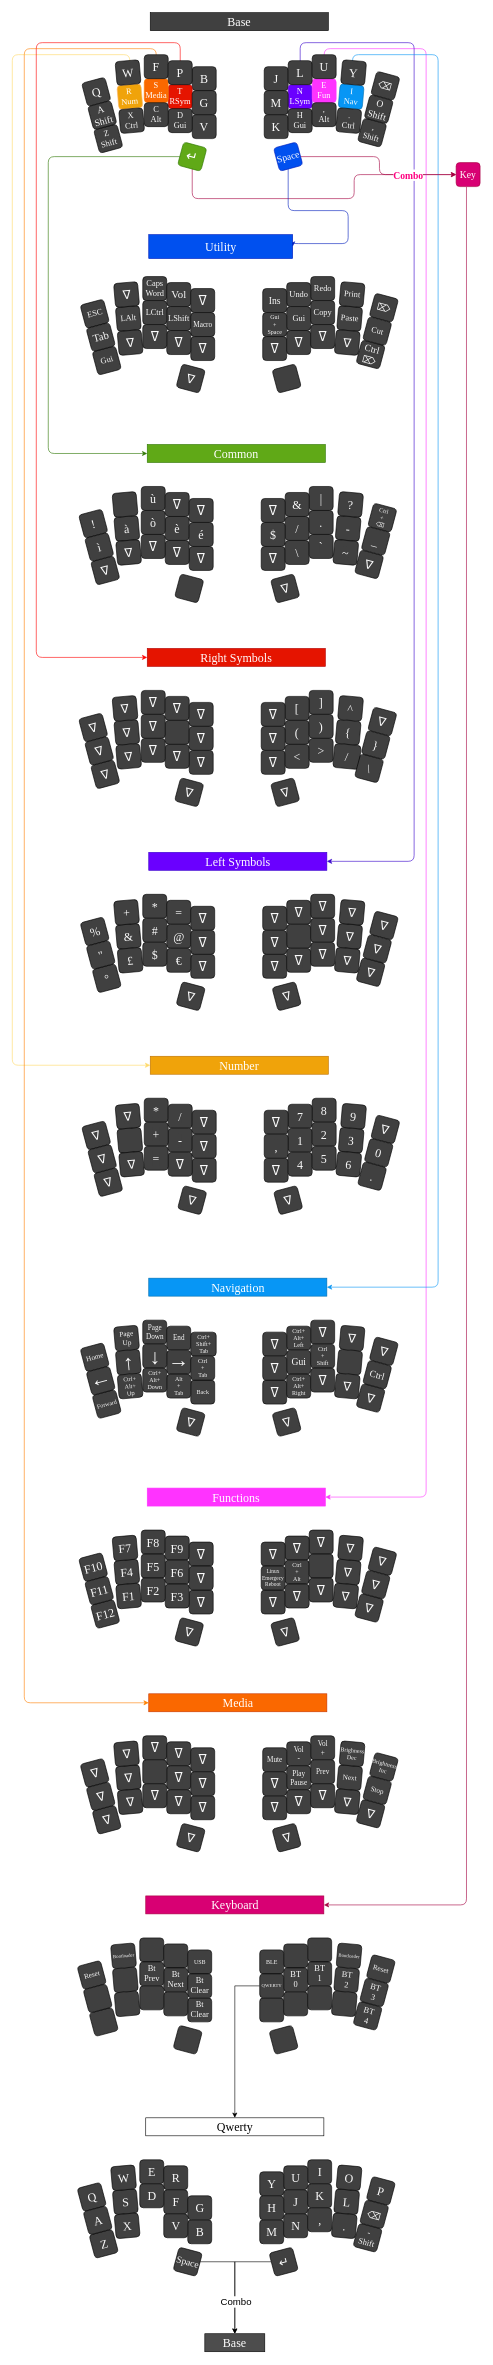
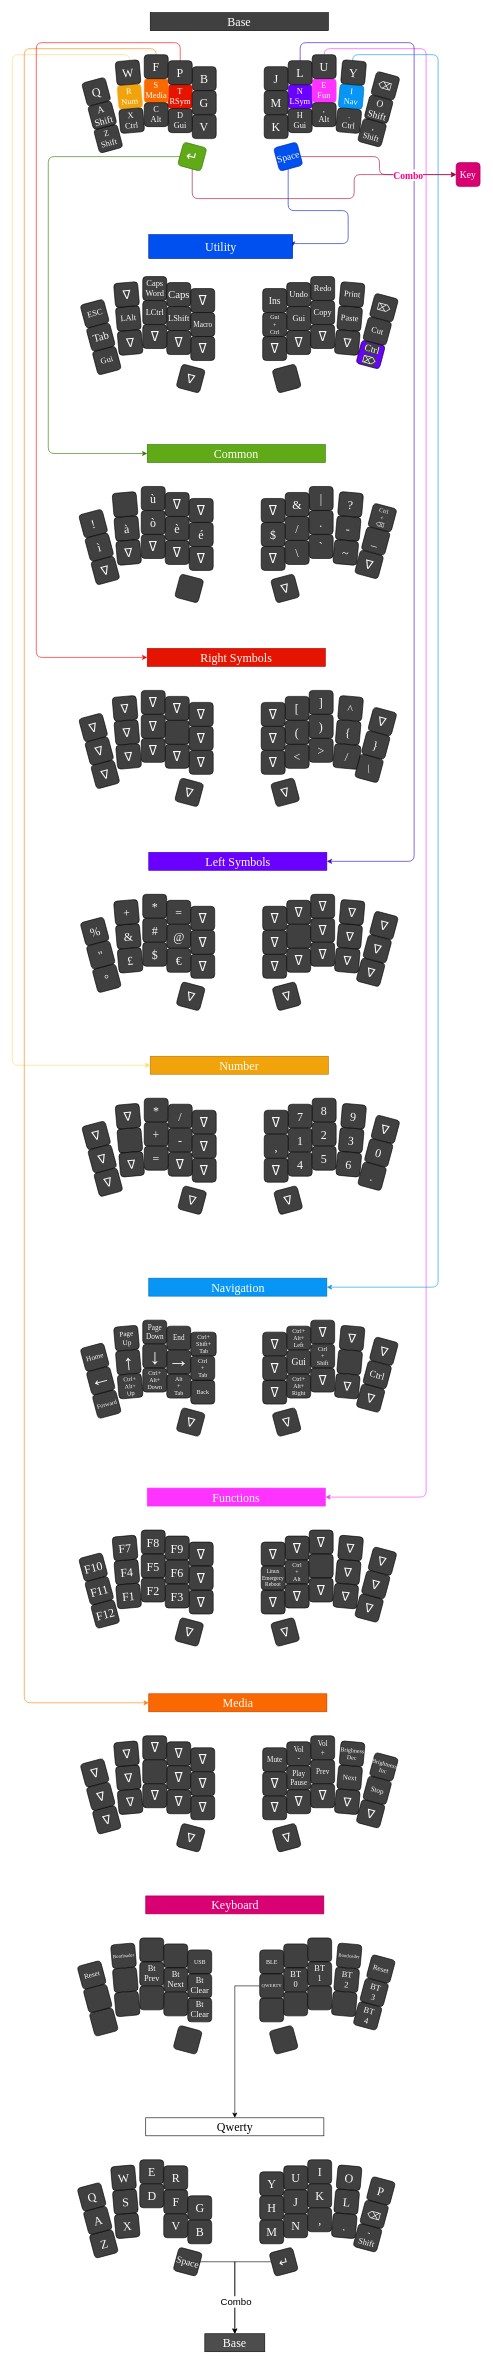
- <mxCell id="45" value="&lt;span style=&quot;color: rgb(250, 250, 250); font-family: Tahoma; font-size: 18px; font-style: normal; font-variant-ligatures: normal; font-variant-caps: normal; font-weight: 400; letter-spacing: normal; orphans: 2; text-align: center; text-indent: 0px; text-transform: none; widows: 2; word-spacing: 0px; -webkit-text-stroke-width: 0px; background-color: rgb(64, 64, 64); text-decoration-thickness: initial; text-decoration-style: initial; text-decoration-color: initial; float: none; display: inline !important;&quot;&gt;Vol&lt;/span&gt;" style="rounded=1;whiteSpace=wrap;html=1;fontSize=18;fillColor=#404040;fontFamily=Tahoma;fontColor=#FAFAFA;" parent="1" vertex="1"><mxGeometry x="277.5" y="470" width="40" height="40" as="geometry" /></mxCell>
+ <mxCell id="45" value="&lt;span style=&quot;color: rgb(250, 250, 250); font-family: Tahoma; font-size: 18px; font-style: normal; font-variant-ligatures: normal; font-variant-caps: normal; font-weight: 400; letter-spacing: normal; orphans: 2; text-align: center; text-indent: 0px; text-transform: none; widows: 2; word-spacing: 0px; -webkit-text-stroke-width: 0px; background-color: rgb(64, 64, 64); text-decoration-thickness: initial; text-decoration-style: initial; text-decoration-color: initial; float: none; display: inline !important;&quot;&gt;Caps&lt;/span&gt;" style="rounded=1;whiteSpace=wrap;html=1;fontSize=18;fillColor=#404040;fontFamily=Tahoma;fontColor=#FAFAFA;" parent="1" vertex="1"><mxGeometry x="277.5" y="470" width="40" height="40" as="geometry" /></mxCell>
- <mxCell id="64" value="&lt;span style=&quot;font-family: &amp;quot;segoe ui emoji&amp;quot;, &amp;quot;apple color emoji&amp;quot;, &amp;quot;noto color emoji&amp;quot;; font-size: 10px;&quot;&gt;Gui&lt;br style=&quot;font-size: 10px;&quot;&gt;&lt;/span&gt;+&lt;br style=&quot;font-size: 10px;&quot;&gt;Space" style="rounded=1;whiteSpace=wrap;html=1;fontSize=10;fillColor=#404040;fontFamily=Tahoma;fontColor=#FAFAFA;flipV=0;flipH=0;direction=east;verticalAlign=middle;" parent="1" vertex="1"><mxGeometry x="437.5" y="520" width="40" height="40" as="geometry" /></mxCell>
+ <mxCell id="64" value="&lt;span style=&quot;font-family: &amp;quot;segoe ui emoji&amp;quot;, &amp;quot;apple color emoji&amp;quot;, &amp;quot;noto color emoji&amp;quot;; font-size: 10px;&quot;&gt;Gui&lt;br style=&quot;font-size: 10px;&quot;&gt;&lt;/span&gt;+&lt;br style=&quot;font-size: 10px;&quot;&gt;Ctrl" style="rounded=1;whiteSpace=wrap;html=1;fontSize=10;fillColor=#404040;fontFamily=Tahoma;fontColor=#FAFAFA;flipV=0;flipH=0;direction=east;verticalAlign=middle;" parent="1" vertex="1"><mxGeometry x="437.5" y="520" width="40" height="40" as="geometry" /></mxCell>
- <mxCell id="70" value="&lt;span style=&quot;color: rgb(250, 250, 250); font-family: Tahoma; font-size: 16px; font-style: normal; font-variant-ligatures: normal; font-variant-caps: normal; font-weight: 400; letter-spacing: normal; orphans: 2; text-align: center; text-indent: 0px; text-transform: none; widows: 2; word-spacing: 0px; -webkit-text-stroke-width: 0px; background-color: rgb(64, 64, 64); text-decoration-thickness: initial; text-decoration-style: initial; text-decoration-color: initial; float: none; display: inline !important;&quot;&gt;Ctrl&lt;br style=&quot;font-size: 16px;&quot;&gt;&lt;span style=&quot;font-family: &amp;quot;segoe ui emoji&amp;quot;, &amp;quot;apple color emoji&amp;quot;, &amp;quot;noto color emoji&amp;quot;; font-size: 16px;&quot;&gt;⌦&lt;/span&gt;&lt;br style=&quot;font-size: 16px;&quot;&gt;&lt;/span&gt;" style="rounded=1;whiteSpace=wrap;html=1;fontSize=16;fillColor=#404040;fontFamily=Tahoma;fontColor=#FAFAFA;rotation=15;flipV=0;flipH=0;direction=east;" parent="1" vertex="1"><mxGeometry x="597.5" y="570" width="40" height="40" as="geometry" /></mxCell>
+ <mxCell id="70" value="&lt;span style=&quot;color: rgb(250, 250, 250); font-family: Tahoma; font-size: 16px; font-style: normal; font-variant-ligatures: normal; font-variant-caps: normal; font-weight: 400; letter-spacing: normal; orphans: 2; text-align: center; text-indent: 0px; text-transform: none; widows: 2; word-spacing: 0px; -webkit-text-stroke-width: 0px; background-color: rgb(64, 64, 64); text-decoration-thickness: initial; text-decoration-style: initial; text-decoration-color: initial; float: none; display: inline !important;&quot;&gt;Ctrl&lt;br style=&quot;font-size: 16px;&quot;&gt;&lt;span style=&quot;font-family: &amp;quot;segoe ui emoji&amp;quot;, &amp;quot;apple color emoji&amp;quot;, &amp;quot;noto color emoji&amp;quot;; font-size: 16px;&quot;&gt;⌦&lt;/span&gt;&lt;br style=&quot;font-size: 16px;&quot;&gt;&lt;/span&gt;" style="rounded=1;whiteSpace=wrap;html=1;fontSize=16;fillColor=#6a00ff;fontFamily=Tahoma;fontColor=#FAFAFA;rotation=15;flipV=0;flipH=0;direction=east;" parent="1" vertex="1"><mxGeometry x="597.5" y="570" width="40" height="40" as="geometry" /></mxCell>
- <mxCell id="340" style="edgeStyle=orthogonalEdgeStyle;rounded=1;orthogonalLoop=1;jettySize=auto;html=1;fontFamily=Tahoma;fontSize=16;fontColor=#FAFAFA;entryX=1;entryY=0.5;entryDx=0;entryDy=0;fillColor=#d80073;strokeColor=#A50040;exitX=0.432;exitY=1.011;exitDx=0;exitDy=0;exitPerimeter=0;" parent="1" source="341" target="273" edge="1"><mxGeometry relative="1" as="geometry"><mxPoint x="720" y="2840" as="targetPoint" /><Array as="points"><mxPoint x="777" y="3175" /></Array></mxGeometry></mxCell>
